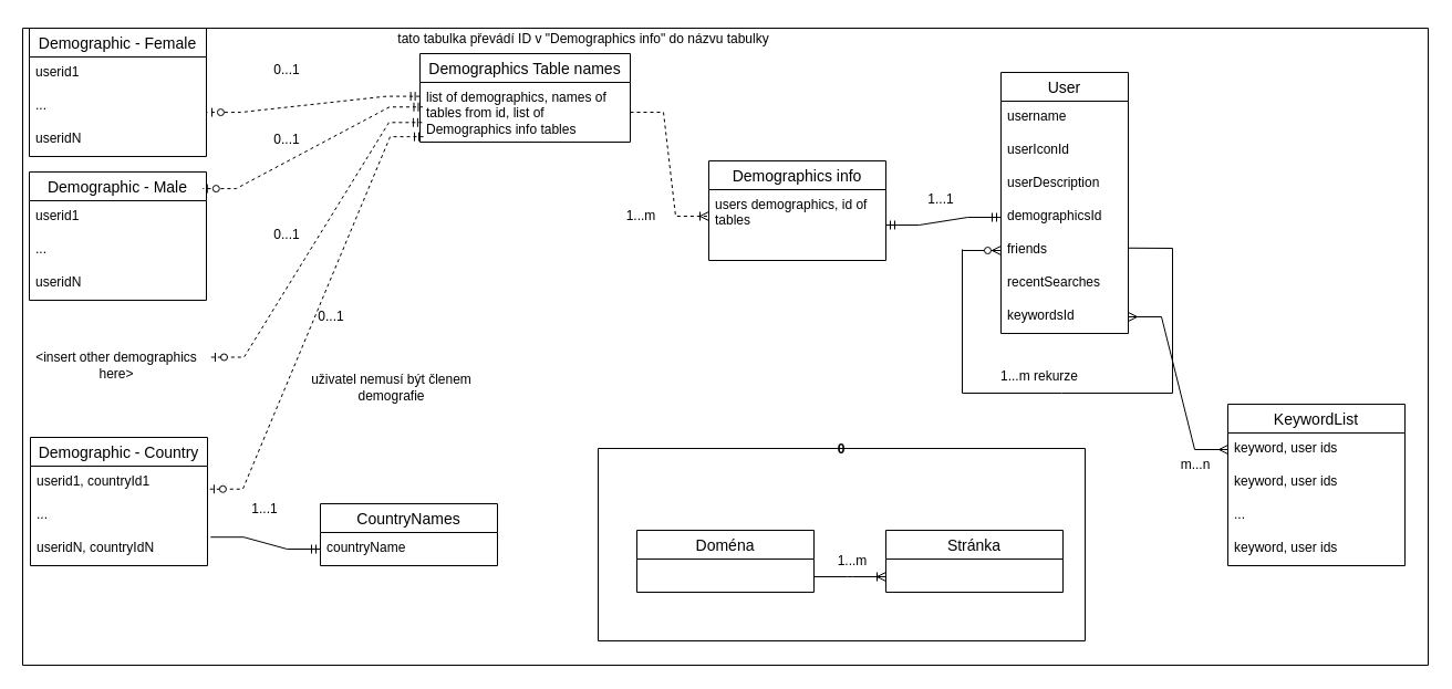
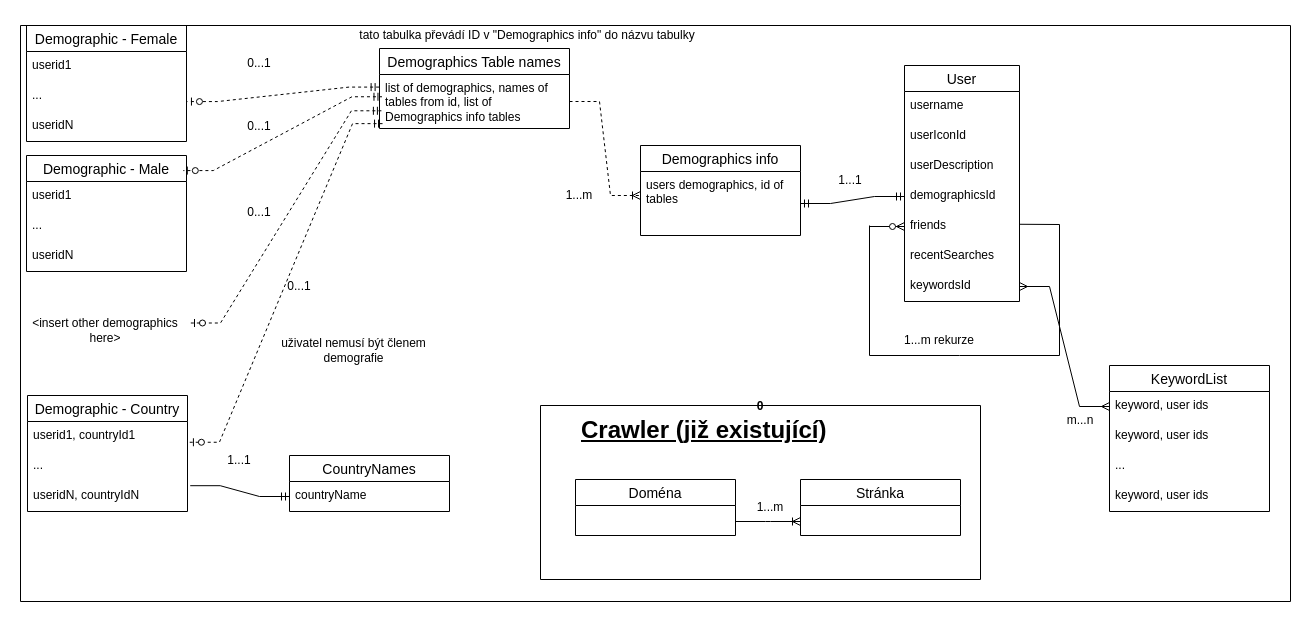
+ <mxCell id="48" value="&lt;font style=&quot;font-size: 24px;&quot;&gt;&lt;b&gt;&lt;u&gt;Crawler (již existující)&lt;br&gt;&lt;/u&gt;&lt;/b&gt;&lt;/font&gt;" style="text;strokeColor=none;fillColor=none;spacingLeft=4;spacingRight=4;overflow=hidden;rotatable=0;points=[[0,0.5],[1,0.5]];portConstraint=eastwest;fontSize=12;whiteSpace=wrap;html=1;" vertex="1" parent="41"><mxGeometry x="555" y="384" width="335" height="40" as="geometry" /></mxCell>
